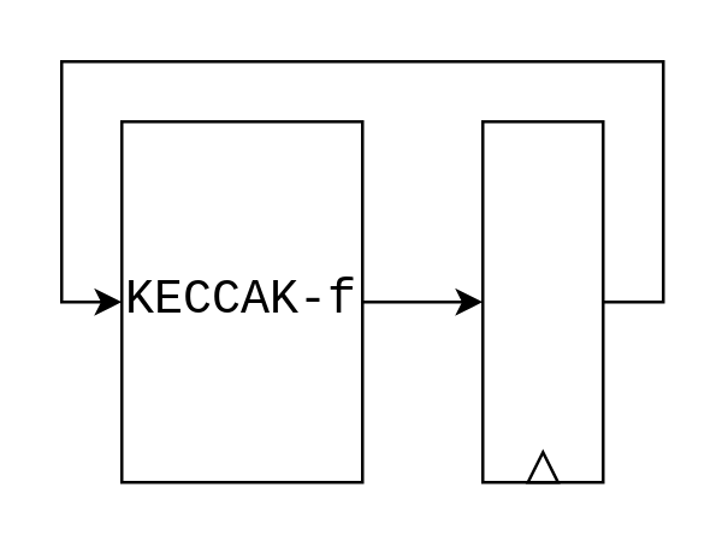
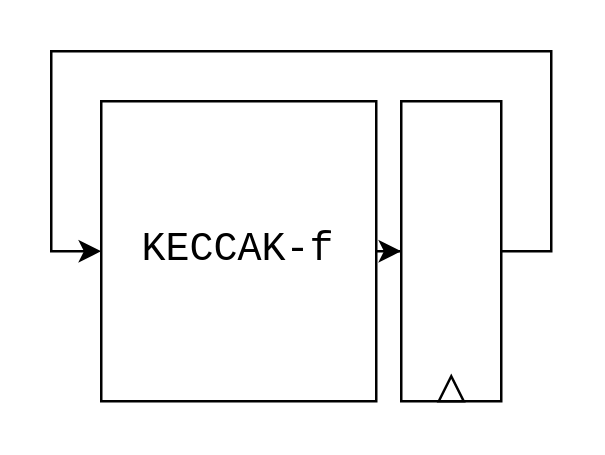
- <mxCell id="3" value="KECCAK-f" style="rounded=0;whiteSpace=wrap;html=1;fontFamily=Courier New;fontSize=16;" vertex="1" parent="1"><mxGeometry x="40" y="40" width="80" height="120" as="geometry" /></mxCell>
+ <mxCell id="3" value="KECCAK-f" style="rounded=0;whiteSpace=wrap;html=1;fontFamily=Courier New;fontSize=16;" vertex="1" parent="1"><mxGeometry x="40" y="40" width="110" height="120" as="geometry" /></mxCell>
